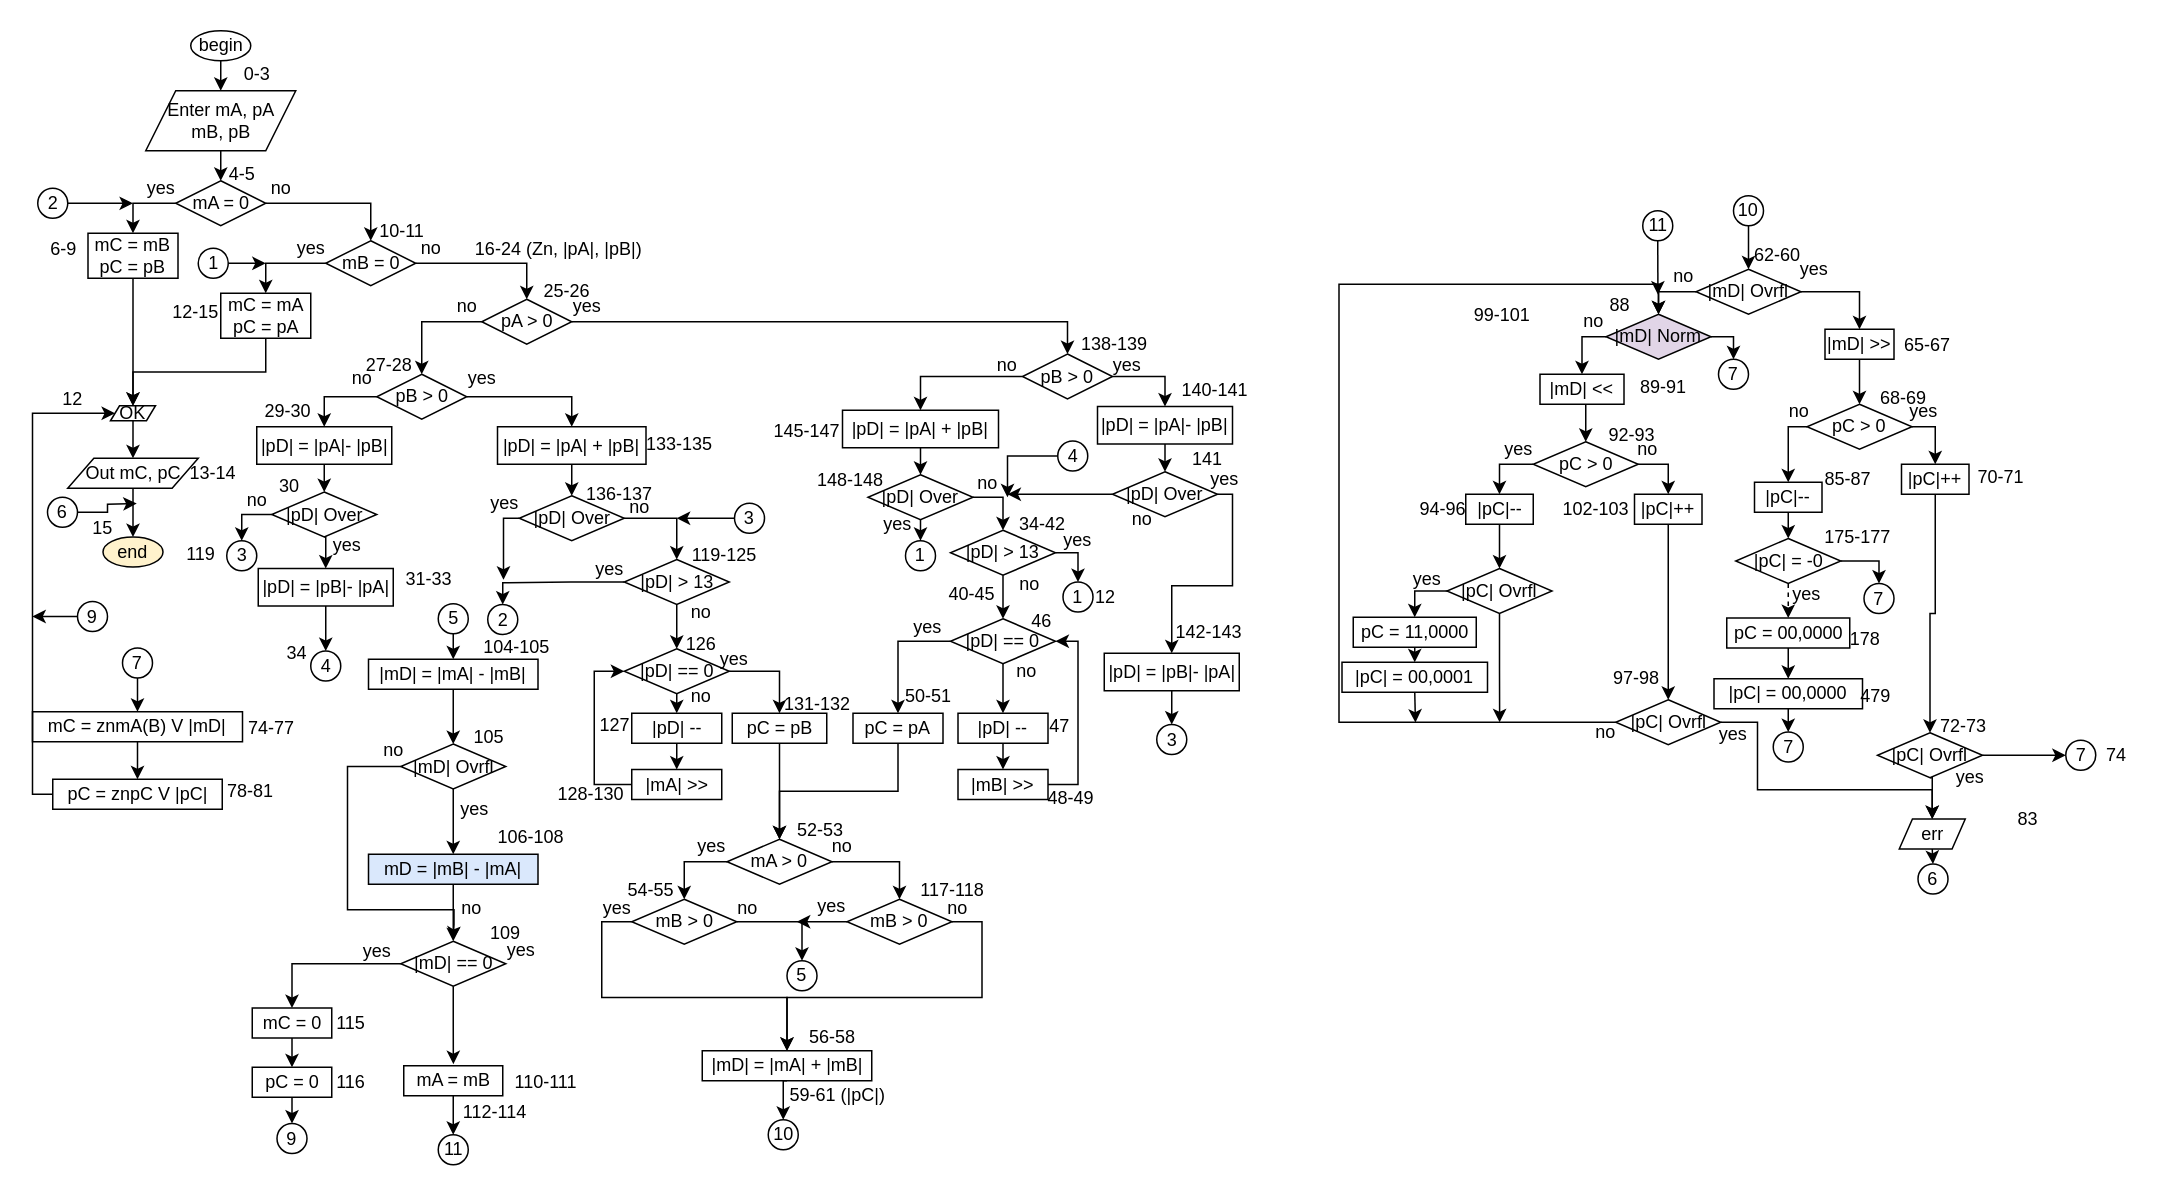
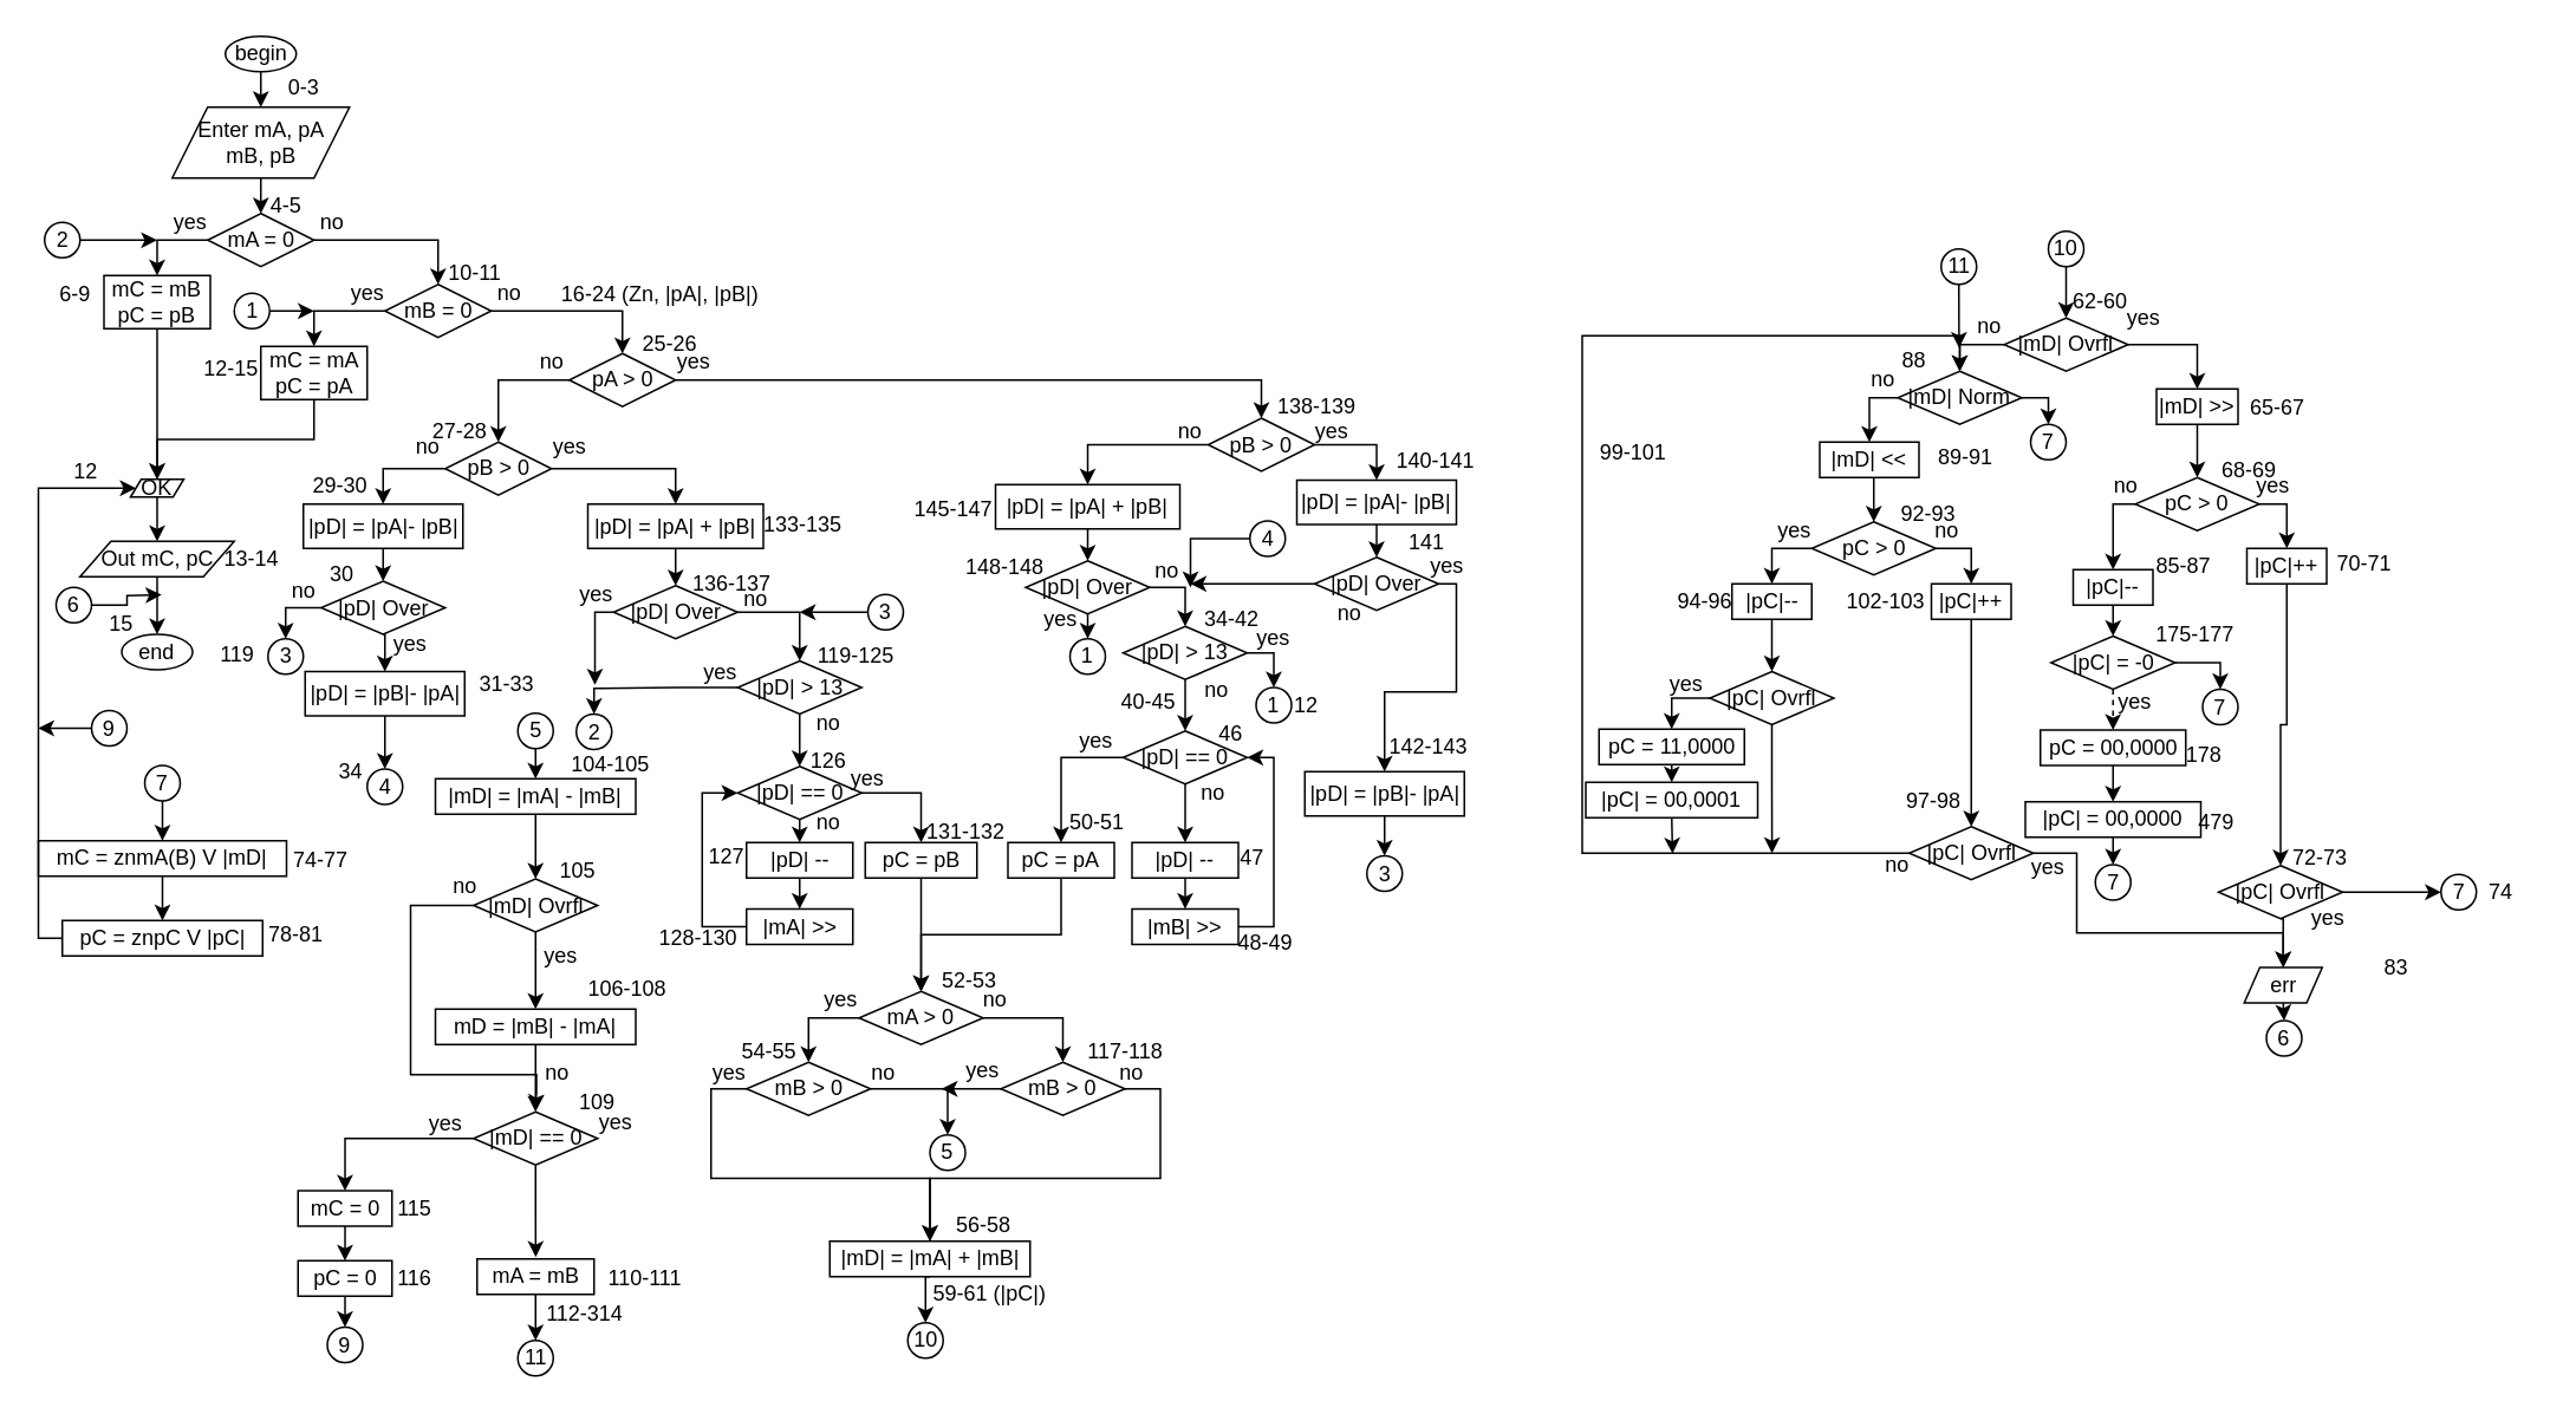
- <mxCell id="278" value="99-101" style="text;html=1;strokeColor=none;fillColor=none;align=center;verticalAlign=middle;whiteSpace=wrap;rounded=0;" parent="1" vertex="1"><mxGeometry x="978.5" y="201" width="44" height="18" as="geometry" /></mxCell>
+ <mxCell id="278" value="99-101" style="text;html=1;strokeColor=none;fillColor=none;align=center;verticalAlign=middle;whiteSpace=wrap;rounded=0;" parent="1" vertex="1"><mxGeometry x="898.5" y="246" width="44" height="18" as="geometry" /></mxCell>
- <mxCell id="243" value="|mD| Norm" style="rhombus;whiteSpace=wrap;html=1;fillColor=#e1d5e7;" parent="1" vertex="1"><mxGeometry x="1070" y="209" width="70" height="30" as="geometry" /></mxCell>
+ <mxCell id="243" value="|mD| Norm" style="rhombus;whiteSpace=wrap;html=1;" parent="1" vertex="1"><mxGeometry x="1070" y="209" width="70" height="30" as="geometry" /></mxCell>
- <mxCell id="22" value="end" style="ellipse;whiteSpace=wrap;html=1;fillColor=#fff2cc;" parent="1" vertex="1"><mxGeometry x="68" y="357.5" width="40" height="20" as="geometry" /></mxCell>
+ <mxCell id="22" value="end" style="ellipse;whiteSpace=wrap;html=1;" parent="1" vertex="1"><mxGeometry x="68" y="357.5" width="40" height="20" as="geometry" /></mxCell>
- <mxCell id="154" value="mD = |mB| - |mA|" style="rounded=0;whiteSpace=wrap;html=1;fillColor=#dae8fc;" parent="1" vertex="1"><mxGeometry x="245" y="569" width="113" height="20" as="geometry" /></mxCell>
+ <mxCell id="154" value="mD = |mB| - |mA|" style="rounded=0;whiteSpace=wrap;html=1;" parent="1" vertex="1"><mxGeometry x="245" y="569" width="113" height="20" as="geometry" /></mxCell>
- <mxCell id="280" value="112-114" style="text;html=1;strokeColor=none;fillColor=none;align=center;verticalAlign=middle;whiteSpace=wrap;rounded=0;" parent="1" vertex="1"><mxGeometry x="301.5" y="736" width="55" height="10" as="geometry" /></mxCell>
+ <mxCell id="280" value="112-314" style="text;html=1;strokeColor=none;fillColor=none;align=center;verticalAlign=middle;whiteSpace=wrap;rounded=0;" parent="1" vertex="1"><mxGeometry x="301.5" y="736" width="55" height="10" as="geometry" /></mxCell>
